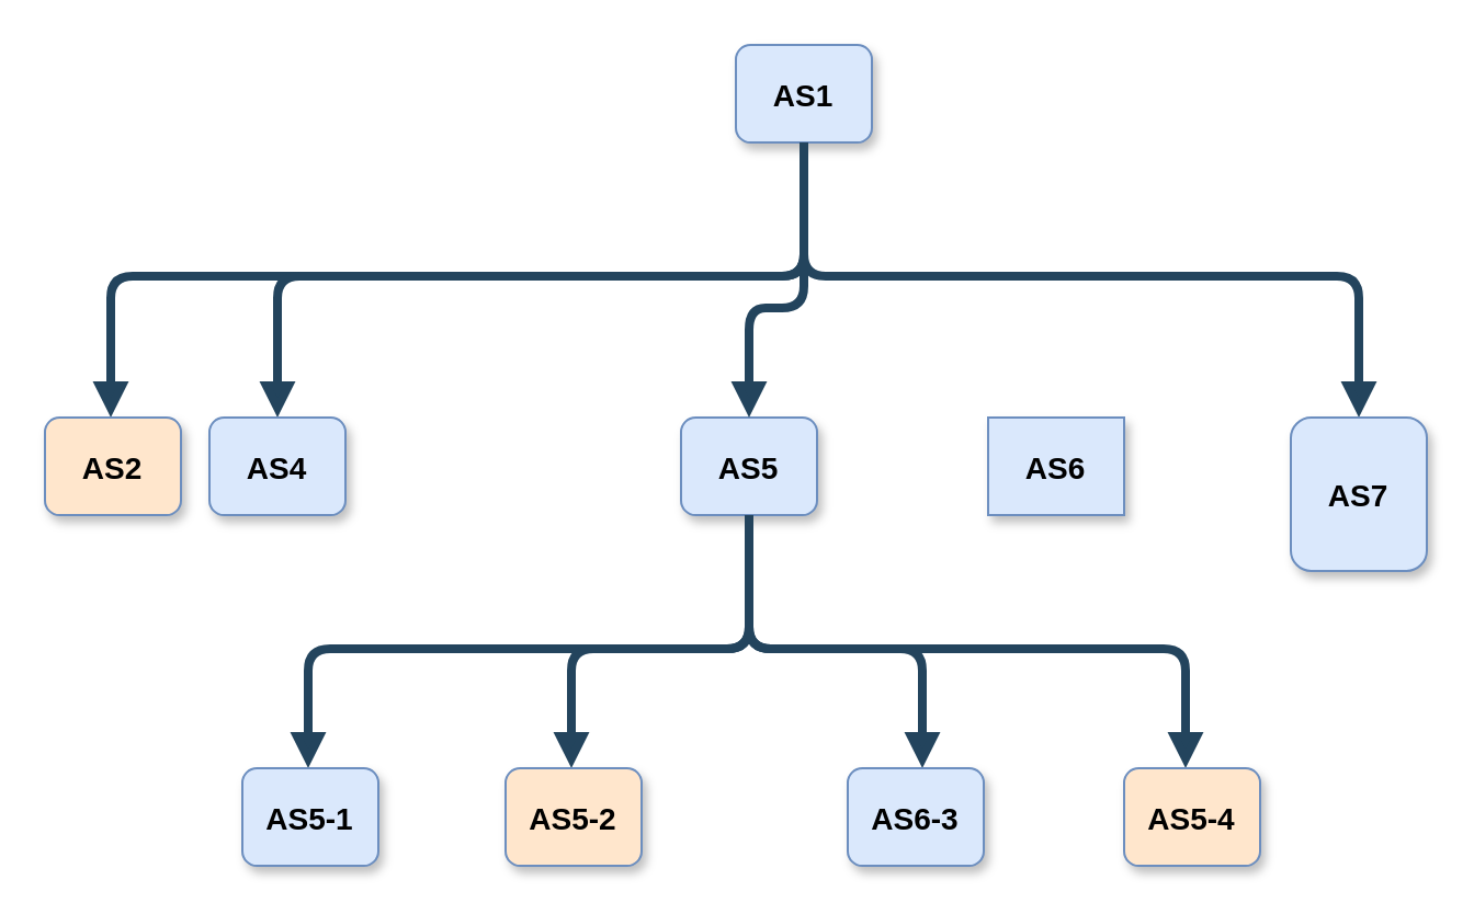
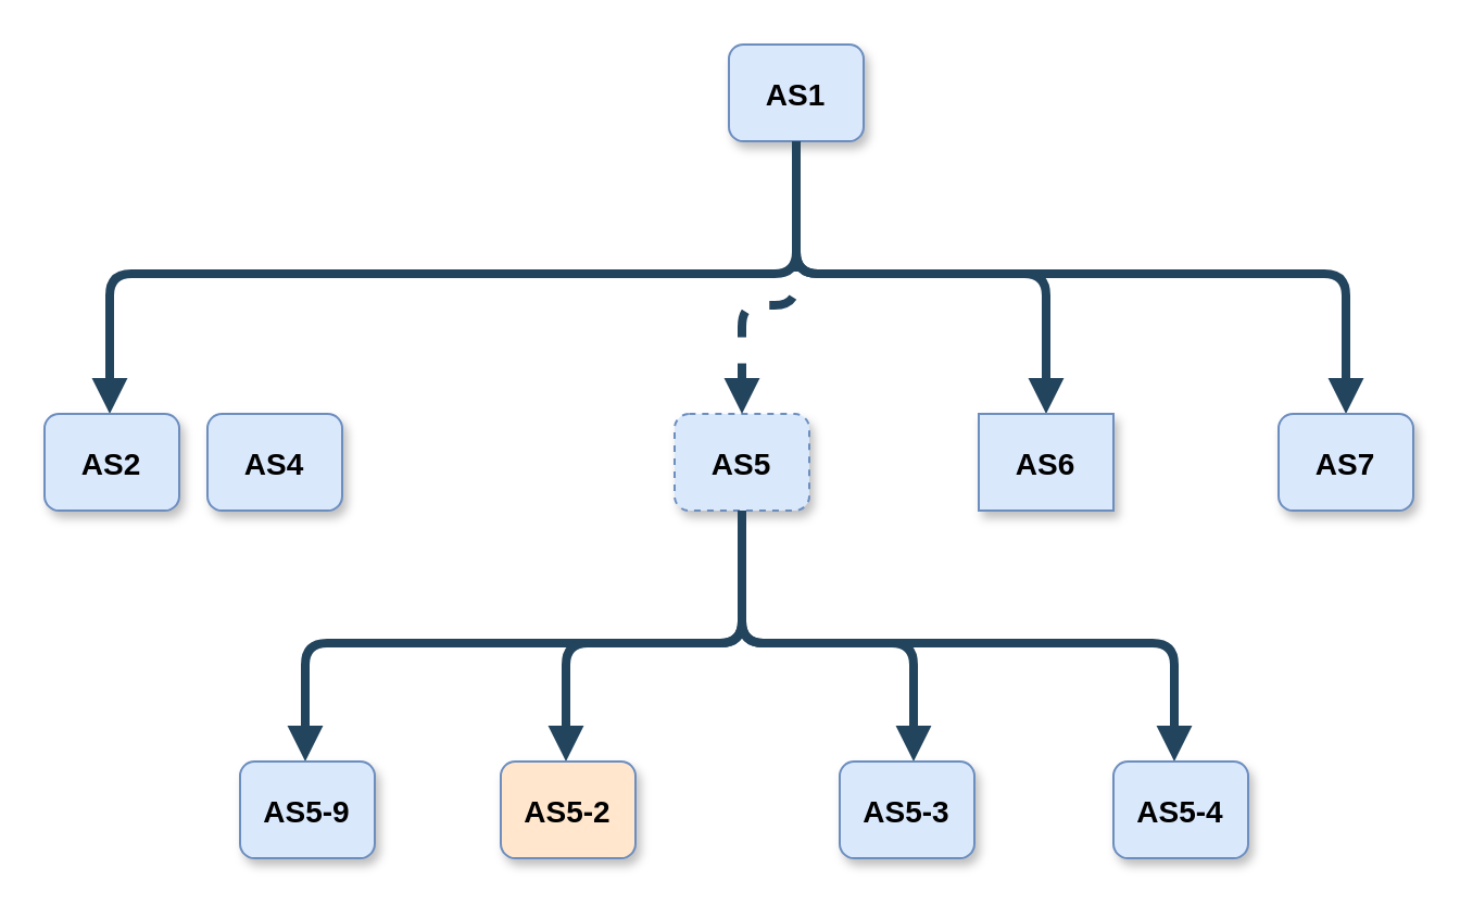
- <mxCell id="5" value="" style="edgeStyle=elbowEdgeStyle;elbow=vertical;strokeWidth=4;endArrow=block;endFill=1;fontStyle=1;strokeColor=#23445D;entryX=0.5;entryY=0;entryDx=0;entryDy=0;" parent="1" source="2" target="16" edge="1"><mxGeometry x="22" y="165.5" width="100" height="100" as="geometry"><mxPoint x="-438" y="-164.5" as="sourcePoint" /><mxPoint x="192" y="185.5" as="targetPoint" /><Array as="points"><mxPoint x="192" y="125.5" /></Array></mxGeometry></mxCell>
+ <mxCell id="6" value="" style="edgeStyle=elbowEdgeStyle;elbow=vertical;strokeWidth=4;endArrow=block;endFill=1;fontStyle=1;strokeColor=#23445D;entryX=0.5;entryY=0;entryDx=0;entryDy=0;" parent="1" source="2" target="14" edge="1"><mxGeometry x="22" y="165.5" width="100" height="100" as="geometry"><mxPoint x="-438" y="-164.5" as="sourcePoint" /><mxPoint x="482" y="185.5" as="targetPoint" /><Array as="points"><mxPoint x="482" y="125.5" /></Array></mxGeometry></mxCell>
- <mxCell id="12" value="" style="edgeStyle=elbowEdgeStyle;elbow=vertical;strokeWidth=4;endArrow=block;endFill=1;fontStyle=1;strokeColor=#23445D;entryX=0.5;entryY=0;entryDx=0;entryDy=0;exitX=0.5;exitY=1;exitDx=0;exitDy=0;" edge="1" parent="1" source="2" target="7"><mxGeometry x="32" y="175.5" width="100" height="100" as="geometry"><mxPoint x="351" y="74.5" as="sourcePoint" /><mxPoint x="492" y="195.5" as="targetPoint" /><Array as="points"><mxPoint x="339" y="140" /></Array></mxGeometry></mxCell>
+ <mxCell id="12" value="" style="edgeStyle=elbowEdgeStyle;elbow=vertical;strokeWidth=4;endArrow=block;endFill=1;fontStyle=1;strokeColor=#23445D;entryX=0.5;entryY=0;entryDx=0;entryDy=0;exitX=0.5;exitY=1;exitDx=0;exitDy=0;dashed=1;" edge="1" parent="1" source="2" target="7"><mxGeometry x="32" y="175.5" width="100" height="100" as="geometry"><mxPoint x="351" y="74.5" as="sourcePoint" /><mxPoint x="492" y="195.5" as="targetPoint" /><Array as="points"><mxPoint x="339" y="140" /></Array></mxGeometry></mxCell>
- <mxCell id="15" value="AS2" style="rounded=1;fillColor=#ffe6cc;strokeColor=#6c8ebf;shadow=1;fontStyle=1;fontSize=14;" vertex="1" parent="1"><mxGeometry x="20" y="190" width="62" height="44.5" as="geometry" /></mxCell>
+ <mxCell id="15" value="AS2" style="rounded=1;fillColor=#dae8fc;strokeColor=#6c8ebf;shadow=1;fontStyle=1;fontSize=14;" vertex="1" parent="1"><mxGeometry x="20" y="190" width="62" height="44.5" as="geometry" /></mxCell>
- <mxCell id="7" value="AS5" style="rounded=1;fillColor=#dae8fc;strokeColor=#6c8ebf;shadow=1;fontStyle=1;fontSize=14;" vertex="1" parent="1"><mxGeometry x="310" y="190" width="62" height="44.5" as="geometry" /></mxCell>
+ <mxCell id="7" value="AS5" style="rounded=1;fillColor=#dae8fc;strokeColor=#6c8ebf;shadow=1;fontStyle=1;fontSize=14;dashed=1;" vertex="1" parent="1"><mxGeometry x="310" y="190" width="62" height="44.5" as="geometry" /></mxCell>
- <mxCell id="13" value="AS7" style="rounded=1;fillColor=#dae8fc;strokeColor=#6c8ebf;shadow=1;fontStyle=1;fontSize=14;" vertex="1" parent="1"><mxGeometry x="588" y="190" width="62" height="70" as="geometry" /></mxCell>
+ <mxCell id="13" value="AS7" style="rounded=1;fillColor=#dae8fc;strokeColor=#6c8ebf;shadow=1;fontStyle=1;fontSize=14;" vertex="1" parent="1"><mxGeometry x="588" y="190" width="62" height="44.5" as="geometry" /></mxCell>
- <mxCell id="20" value="AS5-4" style="rounded=1;fillColor=#ffe6cc;strokeColor=#6c8ebf;shadow=1;fontStyle=1;fontSize=14;" vertex="1" parent="1"><mxGeometry x="512" y="350" width="62" height="44.5" as="geometry" /></mxCell>
+ <mxCell id="20" value="AS5-4" style="rounded=1;fillColor=#dae8fc;strokeColor=#6c8ebf;shadow=1;fontStyle=1;fontSize=14;" vertex="1" parent="1"><mxGeometry x="512" y="350" width="62" height="44.5" as="geometry" /></mxCell>
- <mxCell id="17" value="AS5-1" style="rounded=1;fillColor=#dae8fc;strokeColor=#6c8ebf;shadow=1;fontStyle=1;fontSize=14;" vertex="1" parent="1"><mxGeometry x="110" y="350" width="62" height="44.5" as="geometry" /></mxCell>
+ <mxCell id="17" value="AS5-9" style="rounded=1;fillColor=#dae8fc;strokeColor=#6c8ebf;shadow=1;fontStyle=1;fontSize=14;" vertex="1" parent="1"><mxGeometry x="110" y="350" width="62" height="44.5" as="geometry" /></mxCell>
- <mxCell id="19" value="AS6-3" style="rounded=1;fillColor=#dae8fc;strokeColor=#6c8ebf;shadow=1;fontStyle=1;fontSize=14;" vertex="1" parent="1"><mxGeometry x="386" y="350" width="62" height="44.5" as="geometry" /></mxCell>
+ <mxCell id="19" value="AS5-3" style="rounded=1;fillColor=#dae8fc;strokeColor=#6c8ebf;shadow=1;fontStyle=1;fontSize=14;" vertex="1" parent="1"><mxGeometry x="386" y="350" width="62" height="44.5" as="geometry" /></mxCell>
